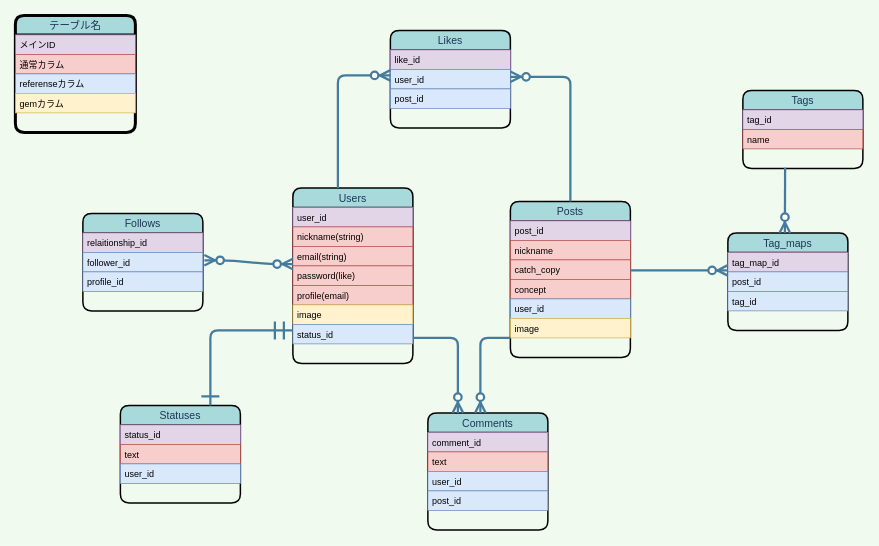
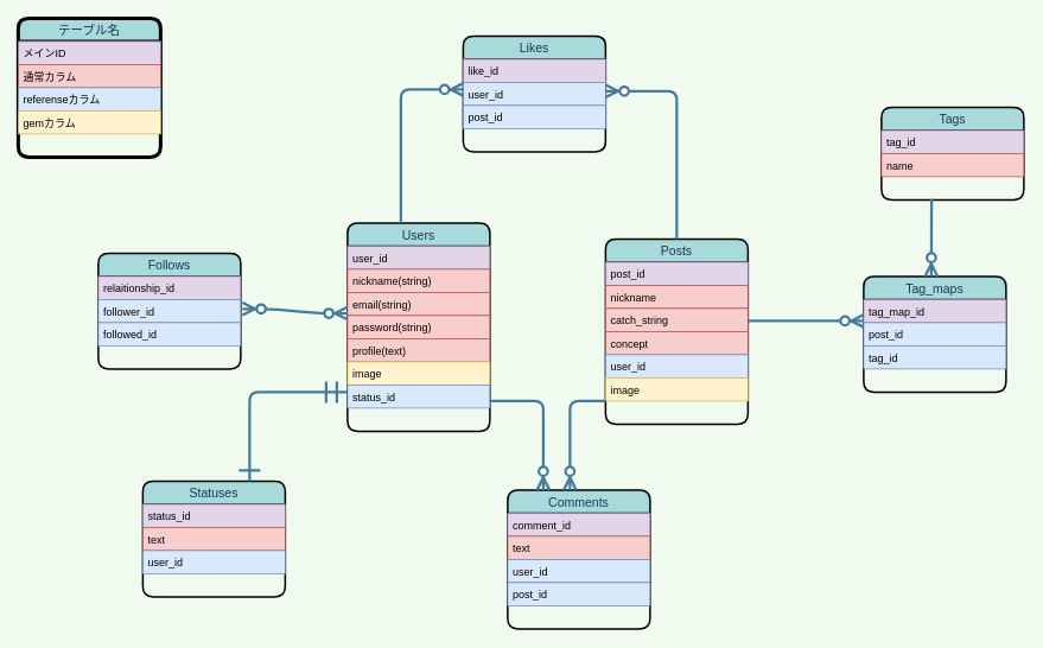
- <mxCell id="14" value="catch_copy" style="text;strokeColor=#b85450;fillColor=#f8cecc;align=left;verticalAlign=top;spacingLeft=4;spacingRight=4;overflow=hidden;rotatable=0;points=[[0,0.5],[1,0.5]];portConstraint=eastwest;" vertex="1" parent="11"><mxGeometry y="78" width="160" height="26" as="geometry" /></mxCell>
+ <mxCell id="14" value="catch_string" style="text;strokeColor=#b85450;fillColor=#f8cecc;align=left;verticalAlign=top;spacingLeft=4;spacingRight=4;overflow=hidden;rotatable=0;points=[[0,0.5],[1,0.5]];portConstraint=eastwest;" vertex="1" parent="11"><mxGeometry y="78" width="160" height="26" as="geometry" /></mxCell>
- <mxCell id="6" value="password(like)" style="text;strokeColor=#b85450;fillColor=#f8cecc;align=left;verticalAlign=top;spacingLeft=4;spacingRight=4;overflow=hidden;rotatable=0;points=[[0,0.5],[1,0.5]];portConstraint=eastwest;" vertex="1" parent="2"><mxGeometry y="104" width="160" height="26" as="geometry" /></mxCell>
+ <mxCell id="6" value="password(string)" style="text;strokeColor=#b85450;fillColor=#f8cecc;align=left;verticalAlign=top;spacingLeft=4;spacingRight=4;overflow=hidden;rotatable=0;points=[[0,0.5],[1,0.5]];portConstraint=eastwest;" vertex="1" parent="2"><mxGeometry y="104" width="160" height="26" as="geometry" /></mxCell>
- <mxCell id="32" value="profile_id" style="text;strokeColor=#6c8ebf;fillColor=#dae8fc;align=left;verticalAlign=top;spacingLeft=4;spacingRight=4;overflow=hidden;rotatable=0;points=[[0,0.5],[1,0.5]];portConstraint=eastwest;" vertex="1" parent="29"><mxGeometry y="78" width="160" height="26" as="geometry" /></mxCell>
+ <mxCell id="32" value="followed_id" style="text;strokeColor=#6c8ebf;fillColor=#dae8fc;align=left;verticalAlign=top;spacingLeft=4;spacingRight=4;overflow=hidden;rotatable=0;points=[[0,0.5],[1,0.5]];portConstraint=eastwest;" vertex="1" parent="29"><mxGeometry y="78" width="160" height="26" as="geometry" /></mxCell>
- <mxCell id="7" value="profile(email)" style="text;strokeColor=#b85450;fillColor=#f8cecc;align=left;verticalAlign=top;spacingLeft=4;spacingRight=4;overflow=hidden;rotatable=0;points=[[0,0.5],[1,0.5]];portConstraint=eastwest;" vertex="1" parent="2"><mxGeometry y="130" width="160" height="26" as="geometry" /></mxCell>
+ <mxCell id="7" value="profile(text)" style="text;strokeColor=#b85450;fillColor=#f8cecc;align=left;verticalAlign=top;spacingLeft=4;spacingRight=4;overflow=hidden;rotatable=0;points=[[0,0.5],[1,0.5]];portConstraint=eastwest;" vertex="1" parent="2"><mxGeometry y="130" width="160" height="26" as="geometry" /></mxCell>
